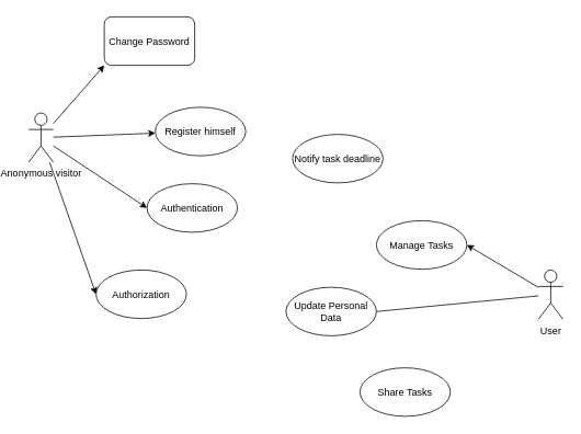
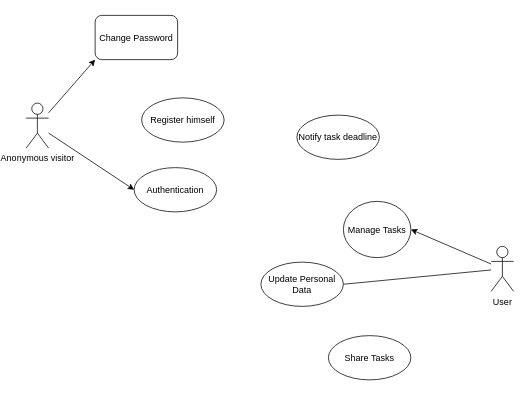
- <mxCell id="2" style="edgeStyle=none;html=1;" parent="1" source="6" target="13" edge="1"><mxGeometry relative="1" as="geometry" /></mxCell>
- <mxCell id="16" value="Notify task deadline" style="ellipse;whiteSpace=wrap;html=1;" parent="1" vertex="1"><mxGeometry x="341" y="163" width="110" height="59" as="geometry" /></mxCell>
+ <mxCell id="16" value="Notify task deadline" style="ellipse;whiteSpace=wrap;html=1;" parent="1" vertex="1"><mxGeometry x="381" y="153" width="110" height="59" as="geometry" /></mxCell>
- <mxCell id="5" style="edgeStyle=none;html=1;entryX=0;entryY=0.5;entryDx=0;entryDy=0;" parent="1" source="6" target="9" edge="1"><mxGeometry relative="1" as="geometry" /></mxCell>
- <mxCell id="14" value="Manage Tasks" style="ellipse;whiteSpace=wrap;html=1;" parent="1" vertex="1"><mxGeometry x="443" y="268" width="110" height="59" as="geometry" /></mxCell>
+ <mxCell id="14" value="Manage Tasks" style="ellipse;whiteSpace=wrap;html=1;" parent="1" vertex="1"><mxGeometry x="443" y="268" width="90" height="75" as="geometry" /></mxCell>
- <mxCell id="9" value="Authorization" style="ellipse;whiteSpace=wrap;html=1;" parent="1" vertex="1"><mxGeometry x="102" y="328" width="110" height="59" as="geometry" /></mxCell>
